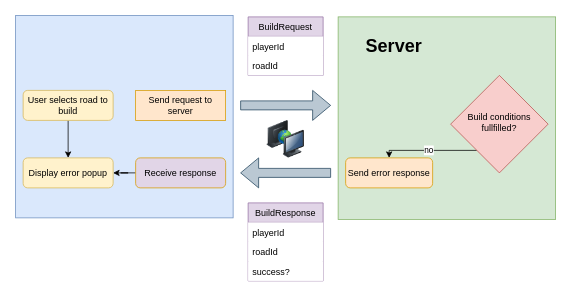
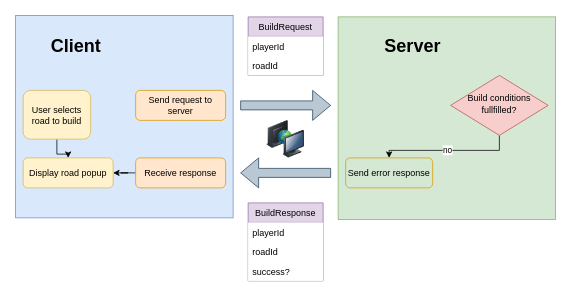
+ <mxCell id="23" value="Client" style="text;strokeColor=none;fillColor=none;html=1;fontSize=24;fontStyle=1;verticalAlign=middle;align=center;" vertex="1" parent="1"><mxGeometry x="50" y="41" width="100" height="40" as="geometry" /></mxCell>
- <mxCell id="24" value="Server" style="text;strokeColor=none;fillColor=none;html=1;fontSize=24;fontStyle=1;verticalAlign=middle;align=center;" vertex="1" parent="1"><mxGeometry x="474" y="41" width="100" height="40" as="geometry" /></mxCell>
+ <mxCell id="24" value="Server" style="text;strokeColor=none;fillColor=none;html=1;fontSize=24;fontStyle=1;verticalAlign=middle;align=center;" vertex="1" parent="1"><mxGeometry x="499" y="41" width="100" height="40" as="geometry" /></mxCell>
- <mxCell id="5" value="User selects road to build" style="rounded=1;whiteSpace=wrap;html=1;fontSize=12;glass=0;strokeWidth=1;shadow=0;fillColor=#fff2cc;strokeColor=#d6b656;" vertex="1" parent="1"><mxGeometry x="30" y="120" width="120" height="40" as="geometry" /></mxCell>
+ <mxCell id="5" value="User selects road to build" style="rounded=1;whiteSpace=wrap;html=1;fontSize=12;glass=0;strokeWidth=1;shadow=0;fillColor=#fff2cc;strokeColor=#d6b656;" vertex="1" parent="1"><mxGeometry x="30" y="120" width="90" height="65" as="geometry" /></mxCell>
- <mxCell id="6" value="Send request to server" style="whiteSpace=wrap;html=1;fontSize=12;glass=0;strokeWidth=1;shadow=0;fillColor=#ffe6cc;strokeColor=#d79b00;rounded=0;" vertex="1" parent="1"><mxGeometry x="180" y="120" width="120" height="40" as="geometry" /></mxCell>
+ <mxCell id="6" value="Send request to server" style="rounded=1;whiteSpace=wrap;html=1;fontSize=12;glass=0;strokeWidth=1;shadow=0;fillColor=#ffe6cc;strokeColor=#d79b00;" vertex="1" parent="1"><mxGeometry x="180" y="120" width="120" height="40" as="geometry" /></mxCell>
- <mxCell id="13" value="Build conditions fullfilled?" style="rhombus;whiteSpace=wrap;html=1;shadow=0;fontFamily=Helvetica;fontSize=12;align=center;strokeWidth=1;spacing=6;spacingTop=-4;fillColor=#f8cecc;strokeColor=#b85450;" vertex="1" parent="1"><mxGeometry x="600" y="100" width="130" height="130" as="geometry" /></mxCell>
+ <mxCell id="13" value="Build conditions fullfilled?" style="rhombus;whiteSpace=wrap;html=1;shadow=0;fontFamily=Helvetica;fontSize=12;align=center;strokeWidth=1;spacing=6;spacingTop=-4;fillColor=#f8cecc;strokeColor=#b85450;" vertex="1" parent="1"><mxGeometry x="600" y="100" width="130" height="80" as="geometry" /></mxCell>
- <mxCell id="22" value="Display error popup" style="rounded=1;whiteSpace=wrap;html=1;fontSize=12;glass=0;strokeWidth=1;shadow=0;fillColor=#fff2cc;strokeColor=#d6b656;" vertex="1" parent="1"><mxGeometry x="30" y="210" width="120" height="40" as="geometry" /></mxCell>
+ <mxCell id="22" value="Display road popup" style="rounded=1;whiteSpace=wrap;html=1;fontSize=12;glass=0;strokeWidth=1;shadow=0;fillColor=#fff2cc;strokeColor=#d6b656;" vertex="1" parent="1"><mxGeometry x="30" y="210" width="120" height="40" as="geometry" /></mxCell>
- <mxCell id="20" value="Receive response" style="rounded=1;whiteSpace=wrap;html=1;fontSize=12;glass=0;strokeWidth=1;shadow=0;fillColor=#e1d5e7;strokeColor=#d79b00;" vertex="1" parent="1"><mxGeometry x="180" y="210" width="120" height="40" as="geometry" /></mxCell>
+ <mxCell id="20" value="Receive response" style="rounded=1;whiteSpace=wrap;html=1;fontSize=12;glass=0;strokeWidth=1;shadow=0;fillColor=#ffe6cc;strokeColor=#d79b00;" vertex="1" parent="1"><mxGeometry x="180" y="210" width="120" height="40" as="geometry" /></mxCell>
- <mxCell id="14" value="Send error response" style="rounded=1;whiteSpace=wrap;html=1;fontSize=12;glass=0;strokeWidth=1;shadow=0;fillColor=#ffe6cc;strokeColor=#d79b00;" vertex="1" parent="1"><mxGeometry x="460" y="210" width="116" height="40" as="geometry" /></mxCell>
+ <mxCell id="14" value="Send error response" style="rounded=1;whiteSpace=wrap;html=1;fontSize=12;glass=0;strokeWidth=1;shadow=0;fillColor=#d5e8d4;strokeColor=#d79b00;" vertex="1" parent="1"><mxGeometry x="460" y="210" width="116" height="40" as="geometry" /></mxCell>
